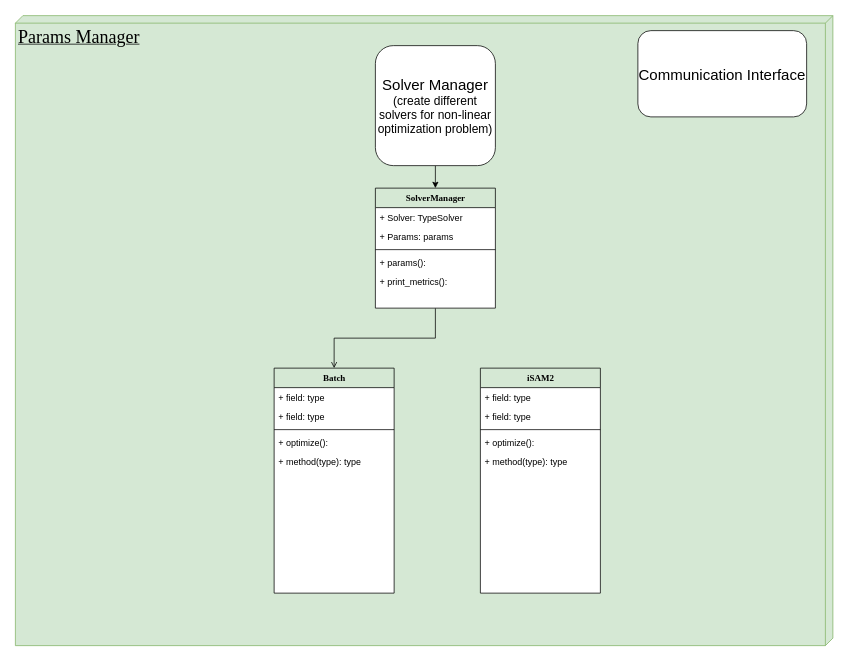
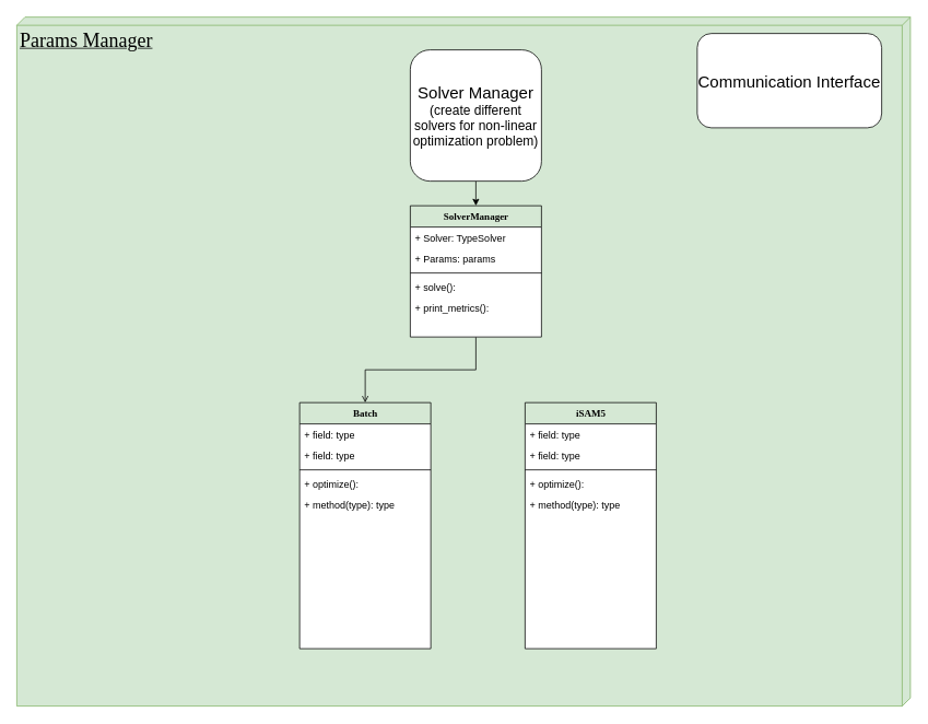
- <mxCell id="11" value="+ params():&amp;nbsp;" style="text;html=1;strokeColor=none;fillColor=none;align=left;verticalAlign=top;spacingLeft=4;spacingRight=4;whiteSpace=wrap;overflow=hidden;rotatable=0;points=[[0,0.5],[1,0.5]];portConstraint=eastwest;" vertex="1" parent="7"><mxGeometry y="86" width="160" height="26" as="geometry" /></mxCell>
+ <mxCell id="11" value="+ solve():&amp;nbsp;" style="text;html=1;strokeColor=none;fillColor=none;align=left;verticalAlign=top;spacingLeft=4;spacingRight=4;whiteSpace=wrap;overflow=hidden;rotatable=0;points=[[0,0.5],[1,0.5]];portConstraint=eastwest;" vertex="1" parent="7"><mxGeometry y="86" width="160" height="26" as="geometry" /></mxCell>
- <mxCell id="19" value="iSAM2" style="swimlane;html=1;fontStyle=1;align=center;verticalAlign=top;childLayout=stackLayout;horizontal=1;startSize=26;horizontalStack=0;resizeParent=1;resizeLast=0;collapsible=1;marginBottom=0;swimlaneFillColor=#ffffff;rounded=0;shadow=0;comic=0;labelBackgroundColor=none;strokeWidth=1;fillColor=none;fontFamily=Verdana;fontSize=12" vertex="1" parent="1"><mxGeometry x="640" y="490" width="160" height="300" as="geometry" /></mxCell>
+ <mxCell id="19" value="iSAM5" style="swimlane;html=1;fontStyle=1;align=center;verticalAlign=top;childLayout=stackLayout;horizontal=1;startSize=26;horizontalStack=0;resizeParent=1;resizeLast=0;collapsible=1;marginBottom=0;swimlaneFillColor=#ffffff;rounded=0;shadow=0;comic=0;labelBackgroundColor=none;strokeWidth=1;fillColor=none;fontFamily=Verdana;fontSize=12" vertex="1" parent="1"><mxGeometry x="640" y="490" width="160" height="300" as="geometry" /></mxCell>
